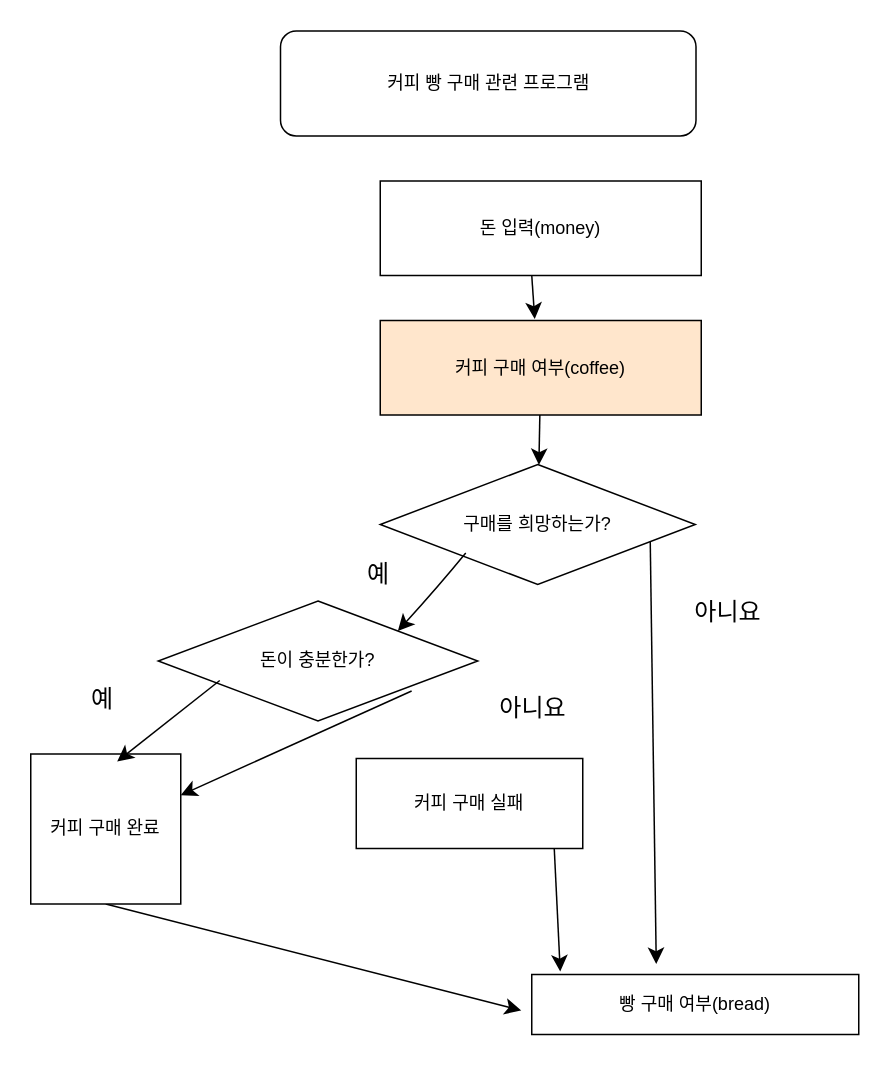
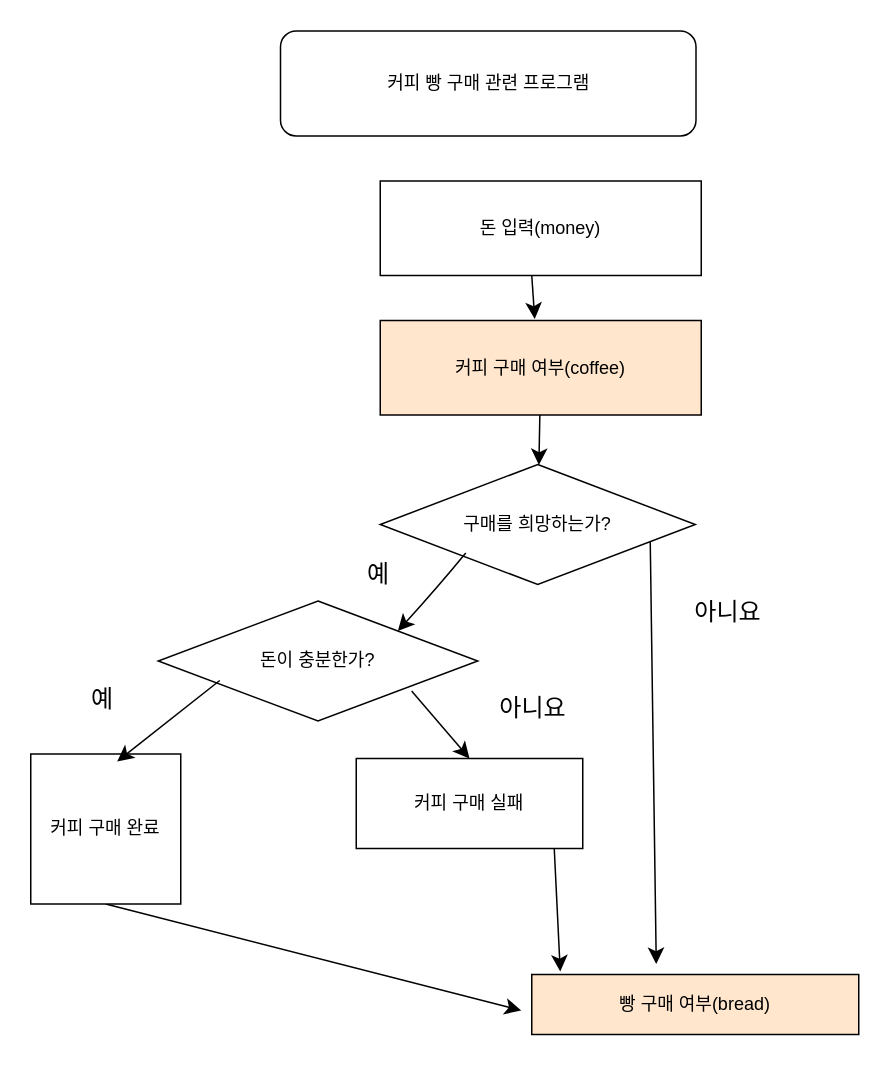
- <mxCell id="16" value="" style="endArrow=classic;html=1;rounded=0;fontSize=12;startSize=8;endSize=8;curved=1;exitX=0.793;exitY=0.75;exitDx=0;exitDy=0;exitPerimeter=0;" edge="1" parent="1" source="10" target="8"><mxGeometry width="50" height="50" relative="1" as="geometry"><mxPoint x="281" y="480" as="sourcePoint" /><mxPoint x="331" y="430" as="targetPoint" /></mxGeometry></mxCell>
+ <mxCell id="16" value="" style="endArrow=classic;html=1;rounded=0;fontSize=12;startSize=8;endSize=8;curved=1;exitX=0.793;exitY=0.75;exitDx=0;exitDy=0;exitPerimeter=0;entryX=0.5;entryY=0;entryDx=0;entryDy=0;" edge="1" parent="1" source="10" target="12"><mxGeometry width="50" height="50" relative="1" as="geometry"><mxPoint x="281" y="480" as="sourcePoint" /><mxPoint x="331" y="430" as="targetPoint" /></mxGeometry></mxCell>
- <mxCell id="9" value="빵 구매 여부(bread)" style="rounded=0;whiteSpace=wrap;html=1;" vertex="1" parent="1"><mxGeometry x="354" y="649" width="218" height="40" as="geometry" /></mxCell>
+ <mxCell id="9" value="빵 구매 여부(bread)" style="rounded=0;whiteSpace=wrap;html=1;fillColor=#ffe6cc;" vertex="1" parent="1"><mxGeometry x="354" y="649" width="218" height="40" as="geometry" /></mxCell>
